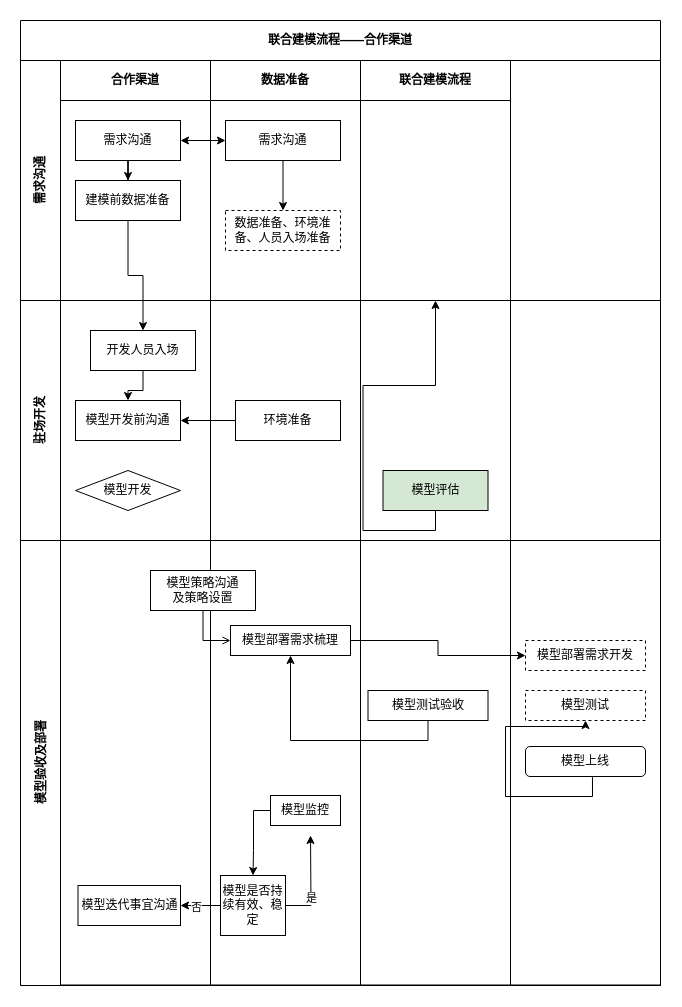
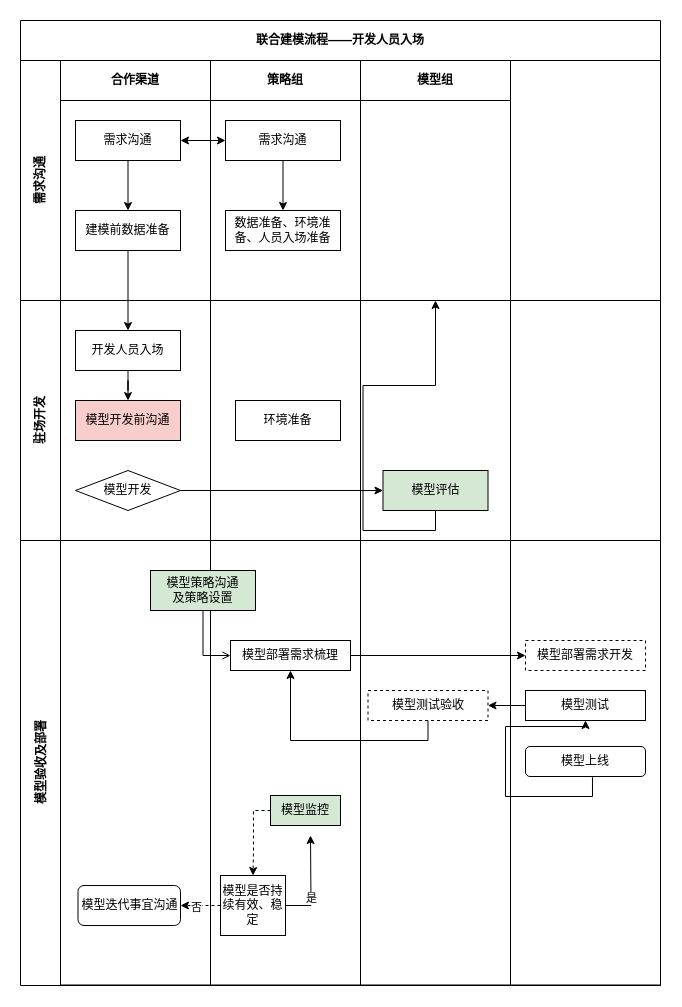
- <mxCell id="2" value="联合建模流程——合作渠道" style="shape=table;childLayout=tableLayout;rowLines=0;columnLines=0;startSize=40;html=1;whiteSpace=wrap;collapsible=0;recursiveResize=0;expand=0;pointerEvents=0;fontStyle=1;align=center;" parent="1" vertex="1"><mxGeometry x="20" y="20" width="640" height="964.5" as="geometry" /></mxCell>
+ <mxCell id="2" value="联合建模流程——开发人员入场" style="shape=table;childLayout=tableLayout;rowLines=0;columnLines=0;startSize=40;html=1;whiteSpace=wrap;collapsible=0;recursiveResize=0;expand=0;pointerEvents=0;fontStyle=1;align=center;" parent="1" vertex="1"><mxGeometry x="20" y="20" width="640" height="964.5" as="geometry" /></mxCell>
- <mxCell id="8" value="数据准备" style="swimlane;connectable=0;startSize=40;html=1;whiteSpace=wrap;collapsible=0;recursiveResize=0;expand=0;pointerEvents=0;" parent="3" vertex="1"><mxGeometry x="190" width="150" height="240" as="geometry" /></mxCell>
+ <mxCell id="8" value="策略组" style="swimlane;connectable=0;startSize=40;html=1;whiteSpace=wrap;collapsible=0;recursiveResize=0;expand=0;pointerEvents=0;" parent="3" vertex="1"><mxGeometry x="190" width="150" height="240" as="geometry" /></mxCell>
- <mxCell id="13" value="联合建模流程" style="swimlane;connectable=0;startSize=40;html=1;whiteSpace=wrap;collapsible=0;recursiveResize=0;expand=0;pointerEvents=0;" parent="3" vertex="1"><mxGeometry x="340" width="150" height="240" as="geometry" /></mxCell>
+ <mxCell id="13" value="模型组" style="swimlane;connectable=0;startSize=40;html=1;whiteSpace=wrap;collapsible=0;recursiveResize=0;expand=0;pointerEvents=0;" parent="3" vertex="1"><mxGeometry x="340" width="150" height="240" as="geometry" /></mxCell>
- <mxCell id="6" value="建模前数据准备" style="rounded=0;whiteSpace=wrap;html=1;" parent="4" vertex="1"><mxGeometry x="15" y="120" width="105" height="40" as="geometry" /></mxCell>
+ <mxCell id="6" value="建模前数据准备" style="rounded=0;whiteSpace=wrap;html=1;" parent="4" vertex="1"><mxGeometry x="15" y="150" width="105" height="40" as="geometry" /></mxCell>
- <mxCell id="11" value="数据准备、环境准备、人员入场准备" style="whiteSpace=wrap;html=1;rounded=0;dashed=1;" parent="8" vertex="1"><mxGeometry x="15" y="150" width="115" height="40" as="geometry" /></mxCell>
+ <mxCell id="11" value="数据准备、环境准备、人员入场准备" style="whiteSpace=wrap;html=1;rounded=0;" parent="8" vertex="1"><mxGeometry x="15" y="150" width="115" height="40" as="geometry" /></mxCell>
- <mxCell id="16" value="开发人员入场" style="rounded=0;whiteSpace=wrap;html=1;" parent="15" vertex="1"><mxGeometry x="30" y="30" width="105" height="40" as="geometry" /></mxCell>
+ <mxCell id="16" value="开发人员入场" style="rounded=0;whiteSpace=wrap;html=1;" parent="15" vertex="1"><mxGeometry x="15" y="30" width="105" height="40" as="geometry" /></mxCell>
- <mxCell id="17" value="模型开发前沟通" style="rounded=0;whiteSpace=wrap;html=1;" parent="15" vertex="1"><mxGeometry x="15" y="100" width="105" height="40" as="geometry" /></mxCell>
+ <mxCell id="17" value="模型开发前沟通" style="rounded=0;whiteSpace=wrap;html=1;fillColor=#f8cecc;" parent="15" vertex="1"><mxGeometry x="15" y="100" width="105" height="40" as="geometry" /></mxCell>
- <mxCell id="25" style="edgeStyle=orthogonalEdgeStyle;rounded=0;orthogonalLoop=1;jettySize=auto;html=1;entryX=1;entryY=0.5;entryDx=0;entryDy=0;" parent="14" source="21" target="17" edge="1"><mxGeometry relative="1" as="geometry" /></mxCell>
+ <mxCell id="26" value="" style="edgeStyle=orthogonalEdgeStyle;rounded=0;orthogonalLoop=1;jettySize=auto;html=1;" parent="14" source="19" target="23" edge="1"><mxGeometry relative="1" as="geometry" /></mxCell>
- <mxCell id="32" value="模型策略沟通&lt;br&gt;及策略设置" style="rounded=0;whiteSpace=wrap;html=1;" parent="30" vertex="1"><mxGeometry x="-60" y="30" width="105" height="40" as="geometry" /></mxCell>
+ <mxCell id="32" value="模型策略沟通&lt;br&gt;及策略设置" style="rounded=0;whiteSpace=wrap;html=1;fillColor=#d5e8d4;" parent="30" vertex="1"><mxGeometry x="-60" y="30" width="105" height="40" as="geometry" /></mxCell>
- <mxCell id="33" value="模型部署需求梳理" style="whiteSpace=wrap;html=1;rounded=0;" parent="30" vertex="1"><mxGeometry x="20" y="85" width="120" height="30" as="geometry" /></mxCell>
+ <mxCell id="33" value="模型部署需求梳理" style="whiteSpace=wrap;html=1;rounded=0;" parent="30" vertex="1"><mxGeometry x="20" y="100" width="120" height="30" as="geometry" /></mxCell>
- <mxCell id="38" value="模型测试验收" style="whiteSpace=wrap;html=1;rounded=0;" parent="37" vertex="1"><mxGeometry x="7.5" y="150" width="120" height="30" as="geometry" /></mxCell>
+ <mxCell id="38" value="模型测试验收" style="whiteSpace=wrap;html=1;rounded=0;dashed=1;" parent="37" vertex="1"><mxGeometry x="7.5" y="150" width="120" height="30" as="geometry" /></mxCell>
+ <mxCell id="44" value="" style="edgeStyle=orthogonalEdgeStyle;rounded=0;orthogonalLoop=1;jettySize=auto;html=1;" parent="27" source="41" target="38" edge="1"><mxGeometry relative="1" as="geometry" /></mxCell>
- <mxCell id="41" value="模型测试" style="whiteSpace=wrap;html=1;rounded=0;dashed=1;" parent="39" vertex="1"><mxGeometry x="15" y="150" width="120" height="30" as="geometry" /></mxCell>
+ <mxCell id="41" value="模型测试" style="whiteSpace=wrap;html=1;rounded=0;" parent="39" vertex="1"><mxGeometry x="15" y="150" width="120" height="30" as="geometry" /></mxCell>
- <mxCell id="35" value="模型监控" style="whiteSpace=wrap;html=1;rounded=0;" parent="30" vertex="1"><mxGeometry x="60" y="255" width="70" height="30" as="geometry" /></mxCell>
+ <mxCell id="35" value="模型监控" style="whiteSpace=wrap;html=1;rounded=0;fillColor=#d5e8d4;" parent="30" vertex="1"><mxGeometry x="60" y="255" width="70" height="30" as="geometry" /></mxCell>
- <mxCell id="34" style="edgeStyle=orthogonalEdgeStyle;rounded=0;orthogonalLoop=1;jettySize=auto;html=1;entryX=0.5;entryY=0;entryDx=0;entryDy=0;exitX=0;exitY=0.5;exitDx=0;exitDy=0;" parent="30" source="35" target="36" edge="1"><mxGeometry relative="1" as="geometry"><Array as="points"><mxPoint x="43" y="270" /><mxPoint x="43" y="310" /></Array></mxGeometry></mxCell>
+ <mxCell id="34" style="edgeStyle=orthogonalEdgeStyle;rounded=0;orthogonalLoop=1;jettySize=auto;html=1;entryX=0.5;entryY=0;entryDx=0;entryDy=0;exitX=0;exitY=0.5;exitDx=0;exitDy=0;dashed=1;" parent="30" source="35" target="36" edge="1"><mxGeometry relative="1" as="geometry"><Array as="points"><mxPoint x="43" y="270" /><mxPoint x="43" y="310" /></Array></mxGeometry></mxCell>
- <mxCell id="29" value="模型迭代事宜沟通" style="whiteSpace=wrap;html=1;" parent="28" vertex="1"><mxGeometry x="17.5" y="345" width="102.5" height="40" as="geometry" /></mxCell>
+ <mxCell id="29" value="模型迭代事宜沟通" style="whiteSpace=wrap;html=1;rounded=1;" parent="28" vertex="1"><mxGeometry x="17.5" y="345" width="102.5" height="40" as="geometry" /></mxCell>
- <mxCell id="47" value="" style="edgeStyle=orthogonalEdgeStyle;rounded=0;orthogonalLoop=1;jettySize=auto;html=1;" parent="27" source="36" target="29" edge="1"><mxGeometry relative="1" as="geometry" /></mxCell>
+ <mxCell id="47" value="" style="edgeStyle=orthogonalEdgeStyle;rounded=0;orthogonalLoop=1;jettySize=auto;html=1;dashed=1;" parent="27" source="36" target="29" edge="1"><mxGeometry relative="1" as="geometry" /></mxCell>
